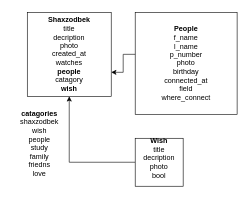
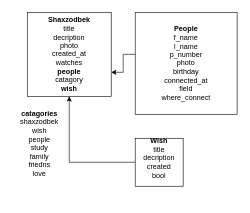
- <mxCell id="7" value="&lt;div&gt;&lt;b&gt;Wish&lt;/b&gt;&lt;/div&gt;&lt;div&gt;title&lt;/div&gt;&lt;div&gt;decription&lt;/div&gt;&lt;div&gt;photo&lt;/div&gt;&lt;div&gt;bool&lt;/div&gt;&lt;div&gt;&lt;br&gt;&lt;/div&gt;" style="whiteSpace=wrap;html=1;aspect=fixed;" vertex="1" parent="1"><mxGeometry x="225" y="230" width="80" height="80" as="geometry" /></mxCell>
+ <mxCell id="7" value="&lt;div&gt;&lt;b&gt;Wish&lt;/b&gt;&lt;/div&gt;&lt;div&gt;title&lt;/div&gt;&lt;div&gt;decription&lt;/div&gt;&lt;div&gt;created&lt;/div&gt;&lt;div&gt;bool&lt;/div&gt;&lt;div&gt;&lt;br&gt;&lt;/div&gt;" style="whiteSpace=wrap;html=1;aspect=fixed;" vertex="1" parent="1"><mxGeometry x="225" y="230" width="80" height="80" as="geometry" /></mxCell>
